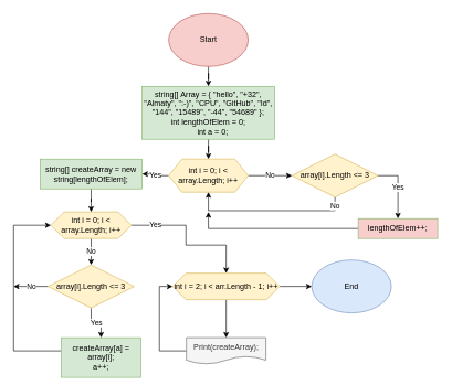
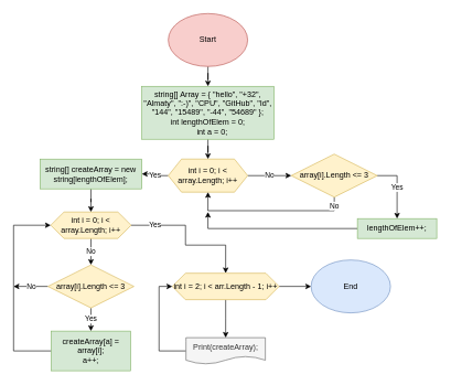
- <mxCell id="13" value="lengthOfElem++;" style="rounded=0;whiteSpace=wrap;html=1;fillColor=#f8cecc;strokeColor=#82b366;" vertex="1" parent="1"><mxGeometry x="540" y="330" width="120" height="30" as="geometry" /></mxCell>
+ <mxCell id="13" value="lengthOfElem++;" style="rounded=0;whiteSpace=wrap;html=1;fillColor=#d5e8d4;strokeColor=#82b366;" vertex="1" parent="1"><mxGeometry x="540" y="330" width="120" height="30" as="geometry" /></mxCell>
- <mxCell id="23" value="createArray[a] = array[i];&lt;br&gt;a++;" style="rounded=0;whiteSpace=wrap;html=1;fillColor=#d5e8d4;strokeColor=#82b366;" vertex="1" parent="1"><mxGeometry x="92" y="510" width="120" height="60" as="geometry" /></mxCell>
+ <mxCell id="23" value="createArray[a] = array[i];&lt;br&gt;a++;" style="rounded=0;whiteSpace=wrap;html=1;fillColor=#d5e8d4;strokeColor=#82b366;" vertex="1" parent="1"><mxGeometry x="77" y="500" width="120" height="60" as="geometry" /></mxCell>
